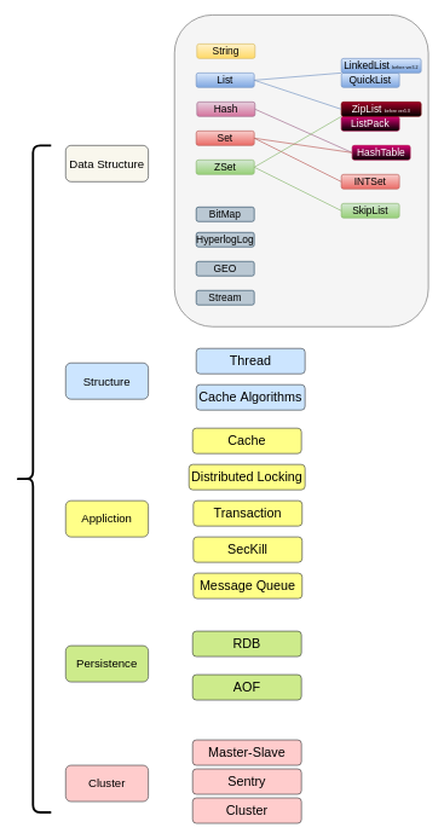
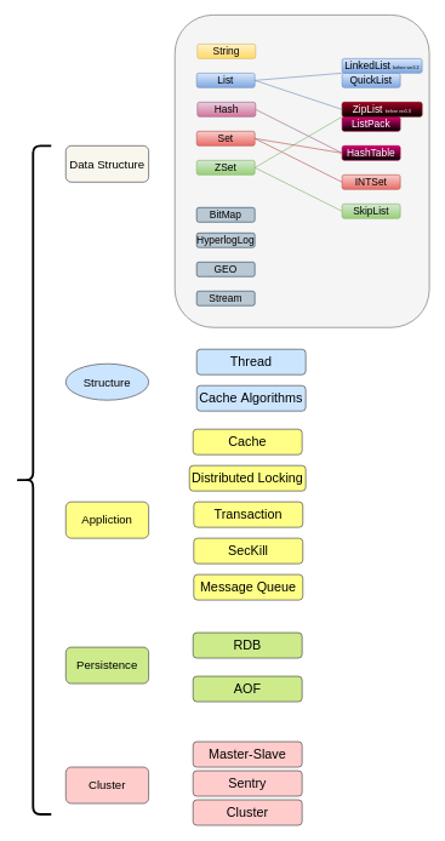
- <mxCell id="15" value="&lt;span style=&quot;font-size: 14px;&quot;&gt;HashTable&lt;/span&gt;" style="rounded=1;whiteSpace=wrap;html=1;fillColor=#d80073;fontColor=#ffffff;strokeColor=#A50040;gradientColor=default;" vertex="1" parent="1"><mxGeometry x="485" y="200" width="80" height="20" as="geometry" /></mxCell>
+ <mxCell id="15" value="&lt;span style=&quot;font-size: 14px;&quot;&gt;HashTable&lt;/span&gt;" style="rounded=1;whiteSpace=wrap;html=1;fillColor=#d80073;fontColor=#ffffff;strokeColor=#A50040;gradientColor=default;" vertex="1" parent="1"><mxGeometry x="470" y="200" width="80" height="20" as="geometry" /></mxCell>
- <mxCell id="4" value="&lt;font style=&quot;font-size: 16px;&quot;&gt;Structure&lt;/font&gt;" style="rounded=1;whiteSpace=wrap;html=1;fillColor=#cce5ff;strokeColor=#36393d;" vertex="1" parent="1"><mxGeometry x="90" y="500" width="114" height="50" as="geometry" /></mxCell>
+ <mxCell id="4" value="&lt;font style=&quot;font-size: 16px;&quot;&gt;Structure&lt;/font&gt;" style="ellipse;whiteSpace=wrap;html=1;fillColor=#cce5ff;strokeColor=#36393d;" vertex="1" parent="1"><mxGeometry x="90" y="500" width="114" height="50" as="geometry" /></mxCell>
